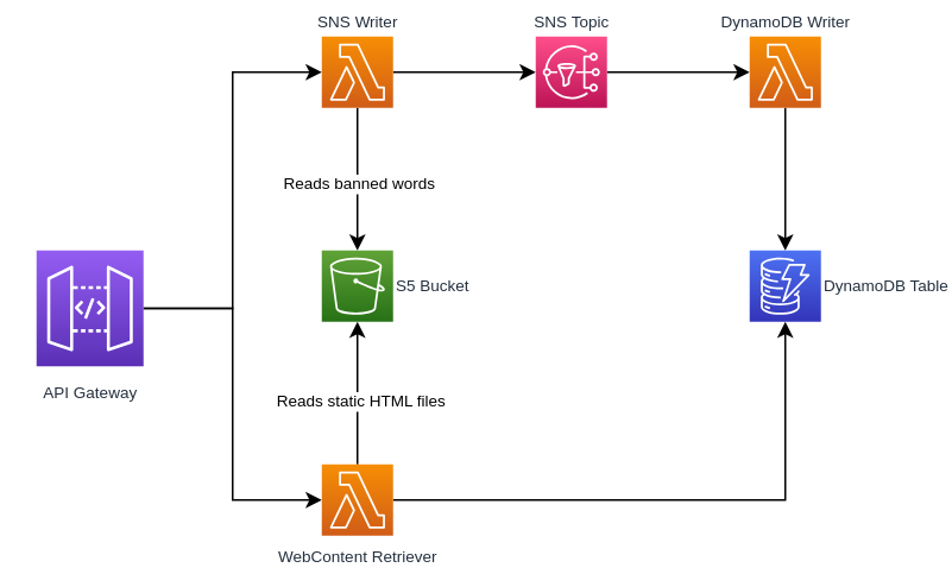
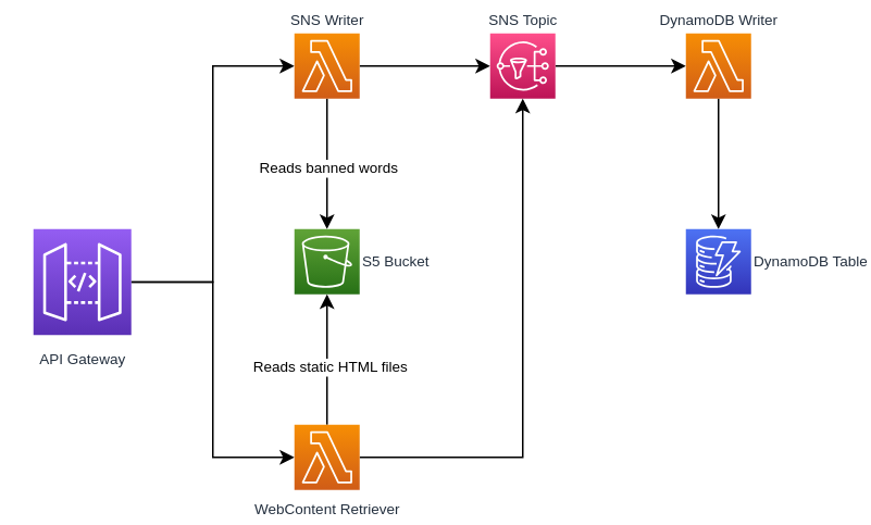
- <mxCell id="17" style="edgeStyle=orthogonalEdgeStyle;rounded=0;orthogonalLoop=1;jettySize=auto;html=1;entryX=0.5;entryY=1;entryDx=0;entryDy=0;entryPerimeter=0;" parent="1" source="18" target="16" edge="1"><mxGeometry relative="1" as="geometry" /></mxCell>
+ <mxCell id="17" style="edgeStyle=orthogonalEdgeStyle;rounded=0;orthogonalLoop=1;jettySize=auto;html=1;" parent="1" source="18" target="13" edge="1"><mxGeometry relative="1" as="geometry" /></mxCell>
